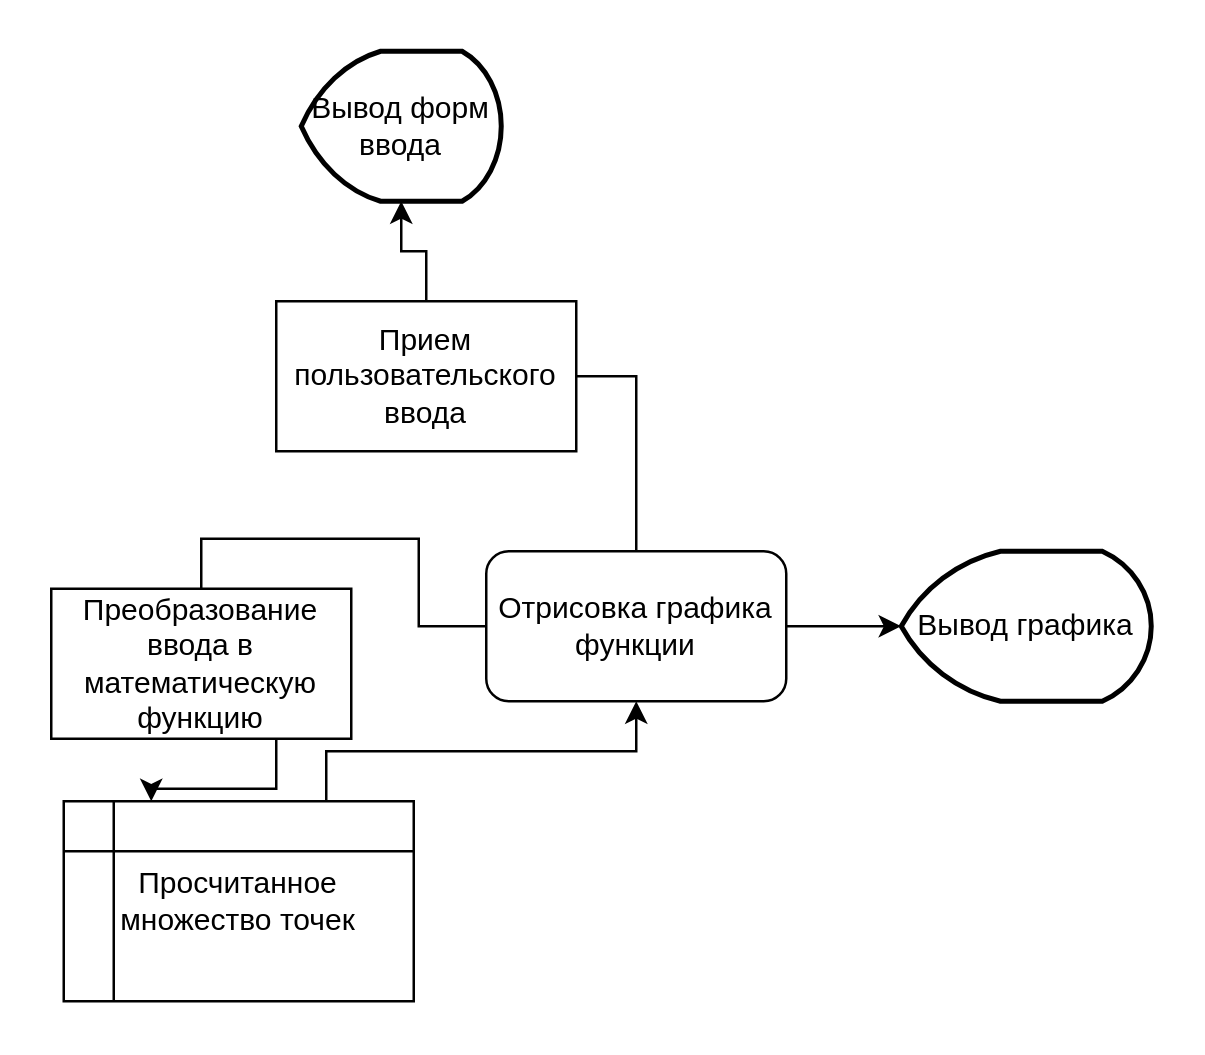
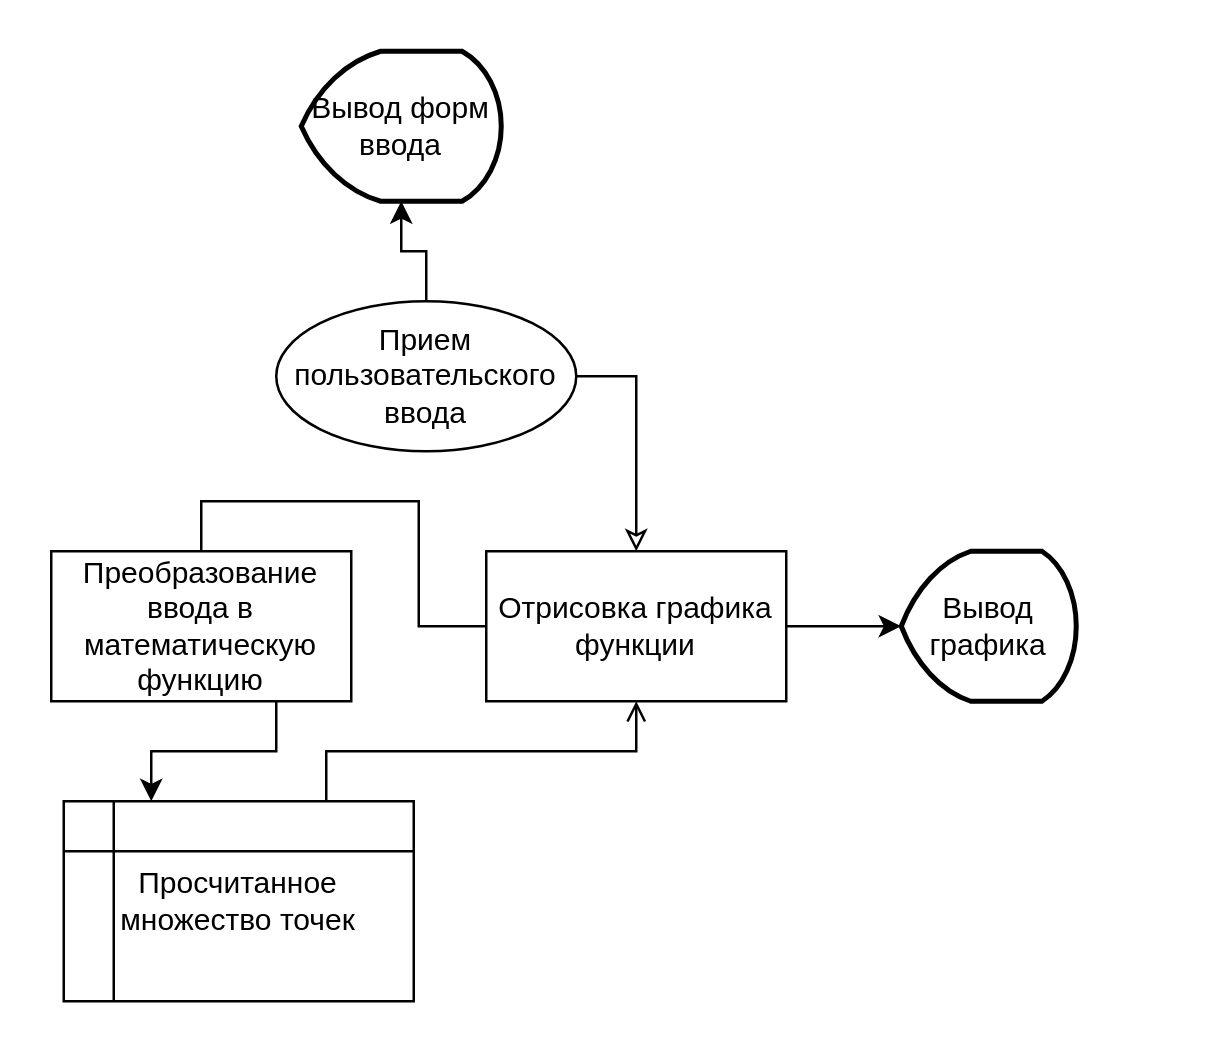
- <mxCell id="3" value="Прием пользовательского ввода" style="rounded=0;whiteSpace=wrap;html=1;" vertex="1" parent="1"><mxGeometry x="110" y="120" width="120" height="60" as="geometry" /></mxCell>
+ <mxCell id="3" value="Прием пользовательского ввода" style="ellipse;whiteSpace=wrap;html=1;" vertex="1" parent="1"><mxGeometry x="110" y="120" width="120" height="60" as="geometry" /></mxCell>
- <mxCell id="2" style="edgeStyle=orthogonalEdgeStyle;rounded=0;orthogonalLoop=1;jettySize=auto;html=1;exitX=1;exitY=0.5;exitDx=0;exitDy=0;entryX=0.5;entryY=0;entryDx=0;entryDy=0;endArrow=none;endFill=0;" edge="1" parent="1" source="3" target="7"><mxGeometry relative="1" as="geometry" /></mxCell>
+ <mxCell id="2" style="edgeStyle=orthogonalEdgeStyle;rounded=0;orthogonalLoop=1;jettySize=auto;html=1;exitX=1;exitY=0.5;exitDx=0;exitDy=0;entryX=0.5;entryY=0;entryDx=0;entryDy=0;endArrow=classic;endFill=0;" edge="1" parent="1" source="3" target="7"><mxGeometry relative="1" as="geometry" /></mxCell>
- <mxCell id="7" value="Отрисовка графика функции" style="whiteSpace=wrap;html=1;rounded=1;" vertex="1" parent="1"><mxGeometry x="194" y="220" width="120" height="60" as="geometry" /></mxCell>
+ <mxCell id="7" value="Отрисовка графика функции" style="rounded=0;whiteSpace=wrap;html=1;" vertex="1" parent="1"><mxGeometry x="194" y="220" width="120" height="60" as="geometry" /></mxCell>
- <mxCell id="12" value="Вывод графика" style="strokeWidth=2;html=1;shape=mxgraph.flowchart.display;whiteSpace=wrap;" vertex="1" parent="1"><mxGeometry x="360" y="220" width="100" height="60" as="geometry" /></mxCell>
+ <mxCell id="12" value="Вывод графика" style="strokeWidth=2;html=1;shape=mxgraph.flowchart.display;whiteSpace=wrap;" vertex="1" parent="1"><mxGeometry x="360" y="220" width="70" height="60" as="geometry" /></mxCell>
- <mxCell id="6" value="Преобразование ввода в математическую функцию" style="rounded=0;whiteSpace=wrap;html=1;" vertex="1" parent="1"><mxGeometry x="20" y="235" width="120" height="60" as="geometry" /></mxCell>
+ <mxCell id="6" value="Преобразование ввода в математическую функцию" style="rounded=0;whiteSpace=wrap;html=1;" vertex="1" parent="1"><mxGeometry x="20" y="220" width="120" height="60" as="geometry" /></mxCell>
- <mxCell id="8" style="edgeStyle=orthogonalEdgeStyle;rounded=0;orthogonalLoop=1;jettySize=auto;html=1;exitX=0.75;exitY=0;exitDx=0;exitDy=0;entryX=0.5;entryY=1;entryDx=0;entryDy=0;" edge="1" parent="1" source="9" target="7"><mxGeometry relative="1" as="geometry" /></mxCell>
+ <mxCell id="8" style="edgeStyle=orthogonalEdgeStyle;rounded=0;orthogonalLoop=1;jettySize=auto;html=1;exitX=0.75;exitY=0;exitDx=0;exitDy=0;entryX=0.5;entryY=1;entryDx=0;entryDy=0;endArrow=open;" edge="1" parent="1" source="9" target="7"><mxGeometry relative="1" as="geometry" /></mxCell>
